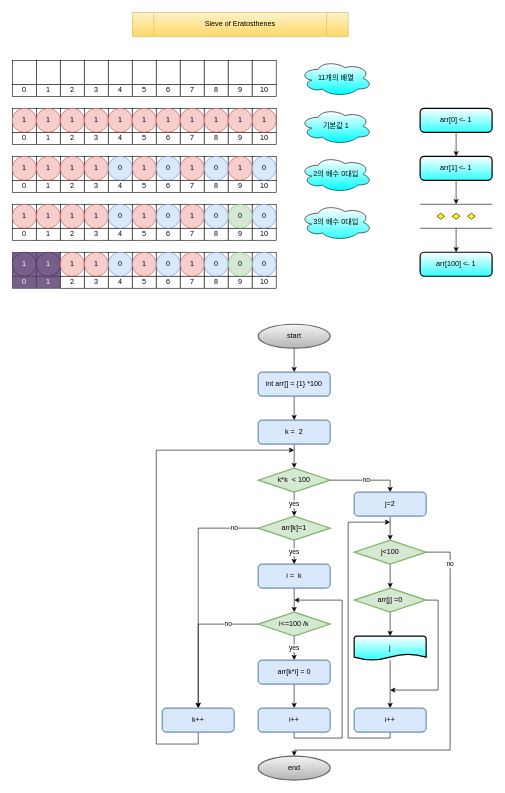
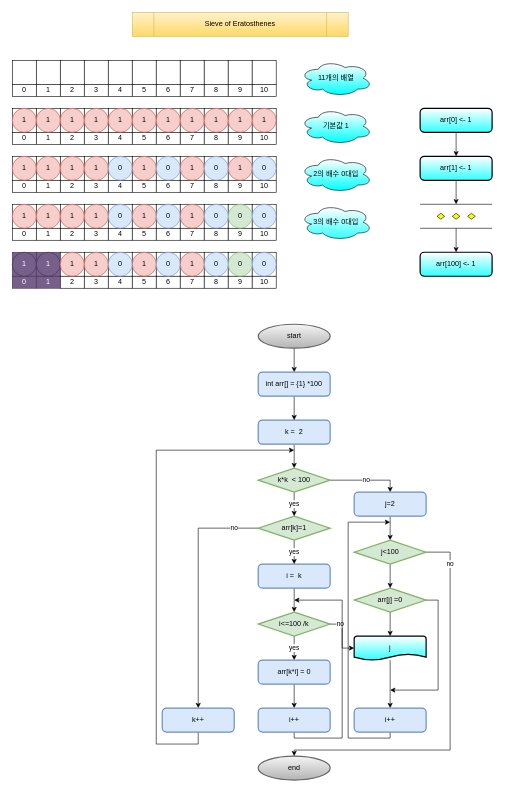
- <mxCell id="171" value="no" style="edgeStyle=orthogonalEdgeStyle;rounded=0;orthogonalLoop=1;jettySize=auto;html=1;entryX=0.5;entryY=0;entryDx=0;entryDy=0;" parent="1" source="172" target="191" edge="1"><mxGeometry x="-0.583" relative="1" as="geometry"><mxPoint as="offset" /></mxGeometry></mxCell>
+ <mxCell id="171" value="no" style="edgeStyle=orthogonalEdgeStyle;rounded=0;orthogonalLoop=1;jettySize=auto;html=1;" parent="1" source="172" target="186" edge="1"><mxGeometry x="-0.583" relative="1" as="geometry"><mxPoint as="offset" /></mxGeometry></mxCell>
